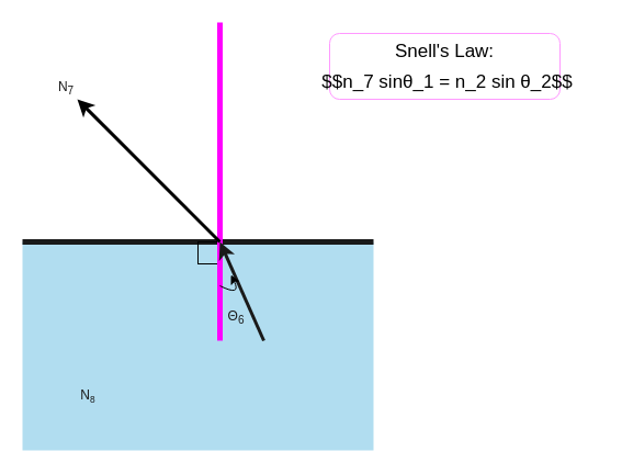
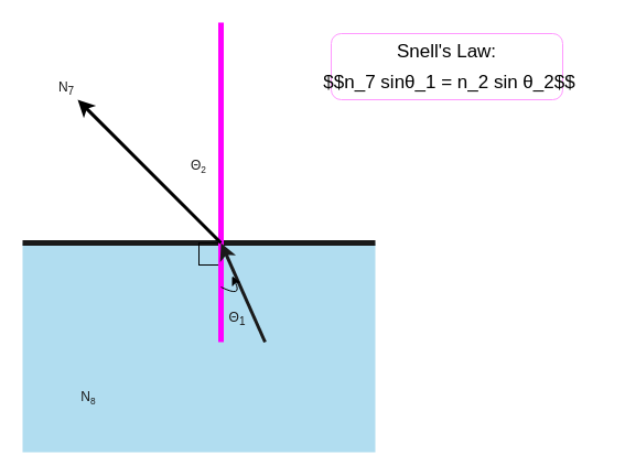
+ <mxCell id="10" value="Θ&lt;span style=&quot;font-size: 10px&quot;&gt;&lt;sub&gt;2&lt;/sub&gt;&lt;/span&gt;" style="text;html=1;strokeColor=none;fillColor=none;align=center;verticalAlign=middle;whiteSpace=wrap;rounded=0;fontColor=#1A1A1A;" parent="1" vertex="1"><mxGeometry x="170" y="140" width="20" height="20" as="geometry" /></mxCell>
- <mxCell id="9" value="Θ&lt;sub&gt;6&lt;/sub&gt;" style="text;html=1;strokeColor=none;fillColor=none;align=center;verticalAlign=middle;whiteSpace=wrap;rounded=0;fontColor=#1A1A1A;" parent="1" vertex="1"><mxGeometry x="205" y="279" width="20" height="20" as="geometry" /></mxCell>
+ <mxCell id="9" value="Θ&lt;sub&gt;1&lt;/sub&gt;" style="text;html=1;strokeColor=none;fillColor=none;align=center;verticalAlign=middle;whiteSpace=wrap;rounded=0;fontColor=#1A1A1A;" parent="1" vertex="1"><mxGeometry x="205" y="279" width="20" height="20" as="geometry" /></mxCell>
